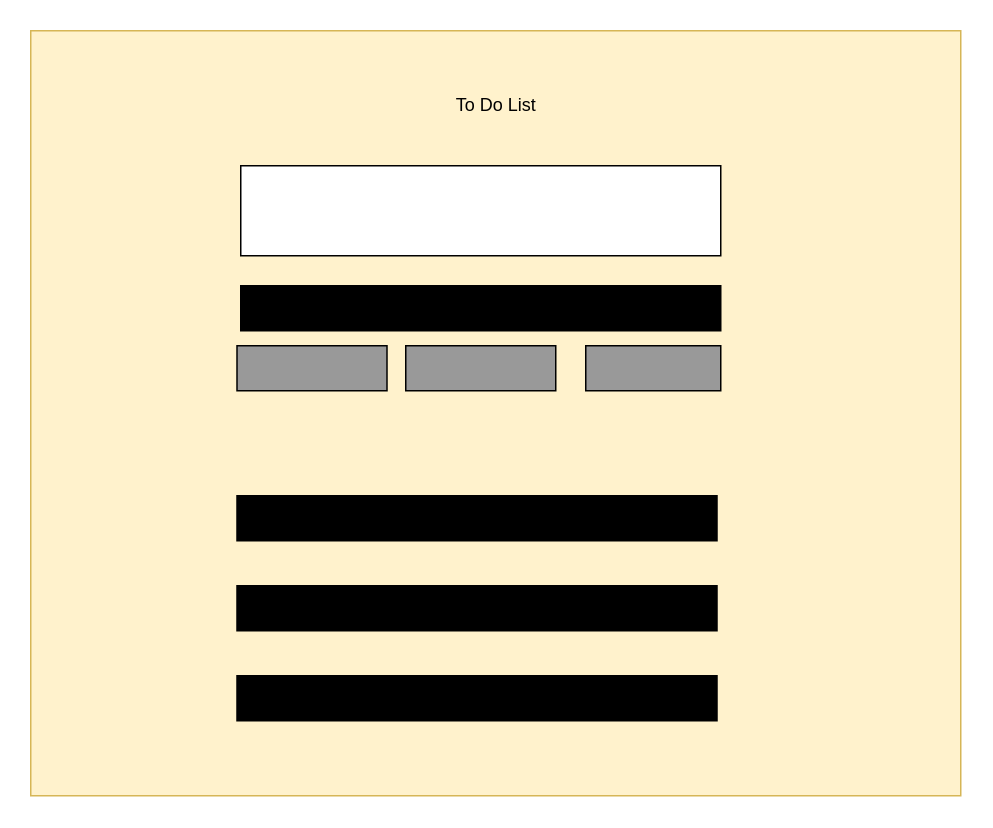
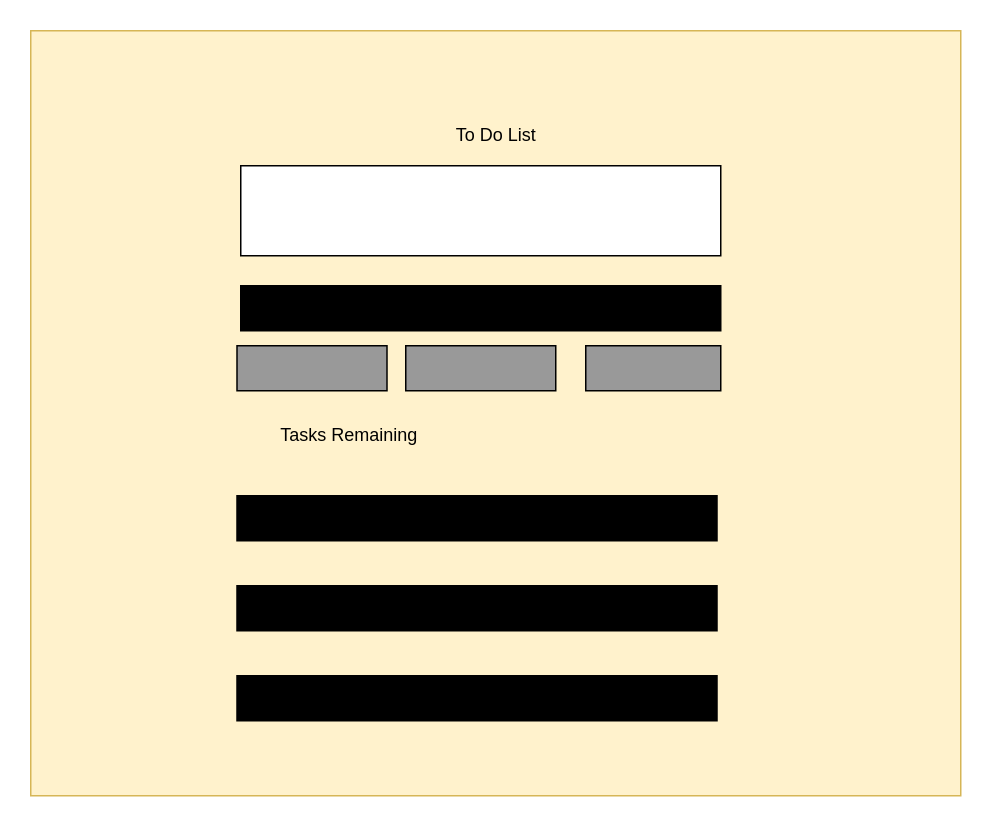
- <mxCell id="3" value="To Do List" style="text;html=1;strokeColor=none;fillColor=none;align=center;verticalAlign=middle;whiteSpace=wrap;rounded=0;strokeWidth=50;" vertex="1" parent="1"><mxGeometry x="277.5" y="60" width="105" height="20" as="geometry" /></mxCell>
+ <mxCell id="3" value="To Do List" style="text;html=1;strokeColor=none;fillColor=none;align=center;verticalAlign=middle;whiteSpace=wrap;rounded=0;strokeWidth=50;" vertex="1" parent="1"><mxGeometry x="277.5" y="80" width="105" height="20" as="geometry" /></mxCell>
+ <mxCell id="12" value="Tasks Remaining" style="text;html=1;strokeColor=none;fillColor=none;align=center;verticalAlign=middle;whiteSpace=wrap;rounded=0;strokeWidth=50;" vertex="1" parent="1"><mxGeometry x="180" y="280" width="105" height="20" as="geometry" /></mxCell>
